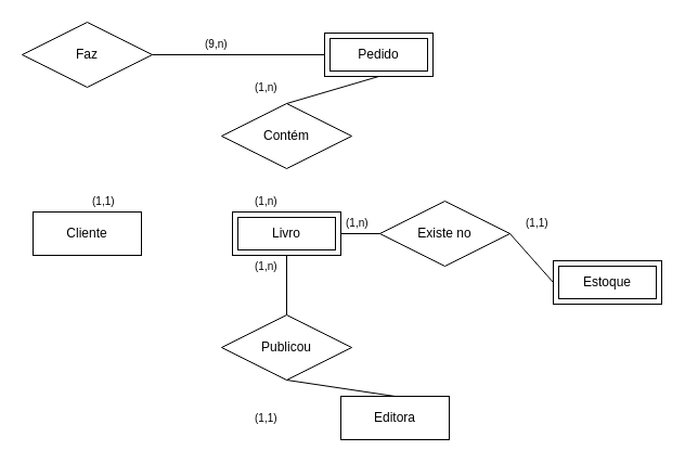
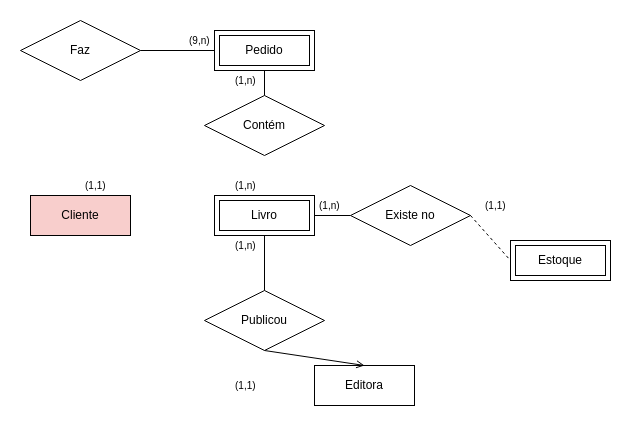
- <mxCell id="5" value="Pedido" style="shape=ext;margin=3;double=1;whiteSpace=wrap;html=1;align=center;" parent="1" vertex="1"><mxGeometry x="299" y="30" width="100" height="40" as="geometry" /></mxCell>
+ <mxCell id="5" value="Pedido" style="shape=ext;margin=3;double=1;whiteSpace=wrap;html=1;align=center;" parent="1" vertex="1"><mxGeometry x="214" y="30" width="100" height="40" as="geometry" /></mxCell>
- <mxCell id="2" value="Cliente" style="whiteSpace=wrap;html=1;align=center;" parent="1" vertex="1"><mxGeometry x="30" y="195" width="100" height="40" as="geometry" /></mxCell>
+ <mxCell id="2" value="Cliente" style="whiteSpace=wrap;html=1;align=center;fillColor=#f8cecc;" parent="1" vertex="1"><mxGeometry x="30" y="195" width="100" height="40" as="geometry" /></mxCell>
- <mxCell id="17" value="" style="endArrow=none;html=1;rounded=0;exitX=1;exitY=0.5;exitDx=0;exitDy=0;entryX=0;entryY=0.5;entryDx=0;entryDy=0;" parent="1" source="15" target="6" edge="1"><mxGeometry relative="1" as="geometry"><mxPoint x="370" y="260" as="sourcePoint" /><mxPoint x="530" y="260" as="targetPoint" /></mxGeometry></mxCell>
+ <mxCell id="17" value="" style="endArrow=none;html=1;rounded=0;exitX=1;exitY=0.5;exitDx=0;exitDy=0;entryX=0;entryY=0.5;entryDx=0;entryDy=0;dashed=1;" parent="1" source="15" target="6" edge="1"><mxGeometry relative="1" as="geometry"><mxPoint x="370" y="260" as="sourcePoint" /><mxPoint x="530" y="260" as="targetPoint" /></mxGeometry></mxCell>
- <mxCell id="19" value="" style="endArrow=none;html=1;rounded=0;exitX=0.5;exitY=1;exitDx=0;exitDy=0;entryX=0.5;entryY=0;entryDx=0;entryDy=0;" parent="1" source="14" target="3" edge="1"><mxGeometry relative="1" as="geometry"><mxPoint x="270" y="335" as="sourcePoint" /><mxPoint x="420" y="325" as="targetPoint" /></mxGeometry></mxCell>
+ <mxCell id="19" value="" style="endArrow=open;html=1;rounded=0;exitX=0.5;exitY=1;exitDx=0;exitDy=0;entryX=0.5;entryY=0;entryDx=0;entryDy=0;" parent="1" source="14" target="3" edge="1"><mxGeometry relative="1" as="geometry"><mxPoint x="270" y="335" as="sourcePoint" /><mxPoint x="420" y="325" as="targetPoint" /></mxGeometry></mxCell>
